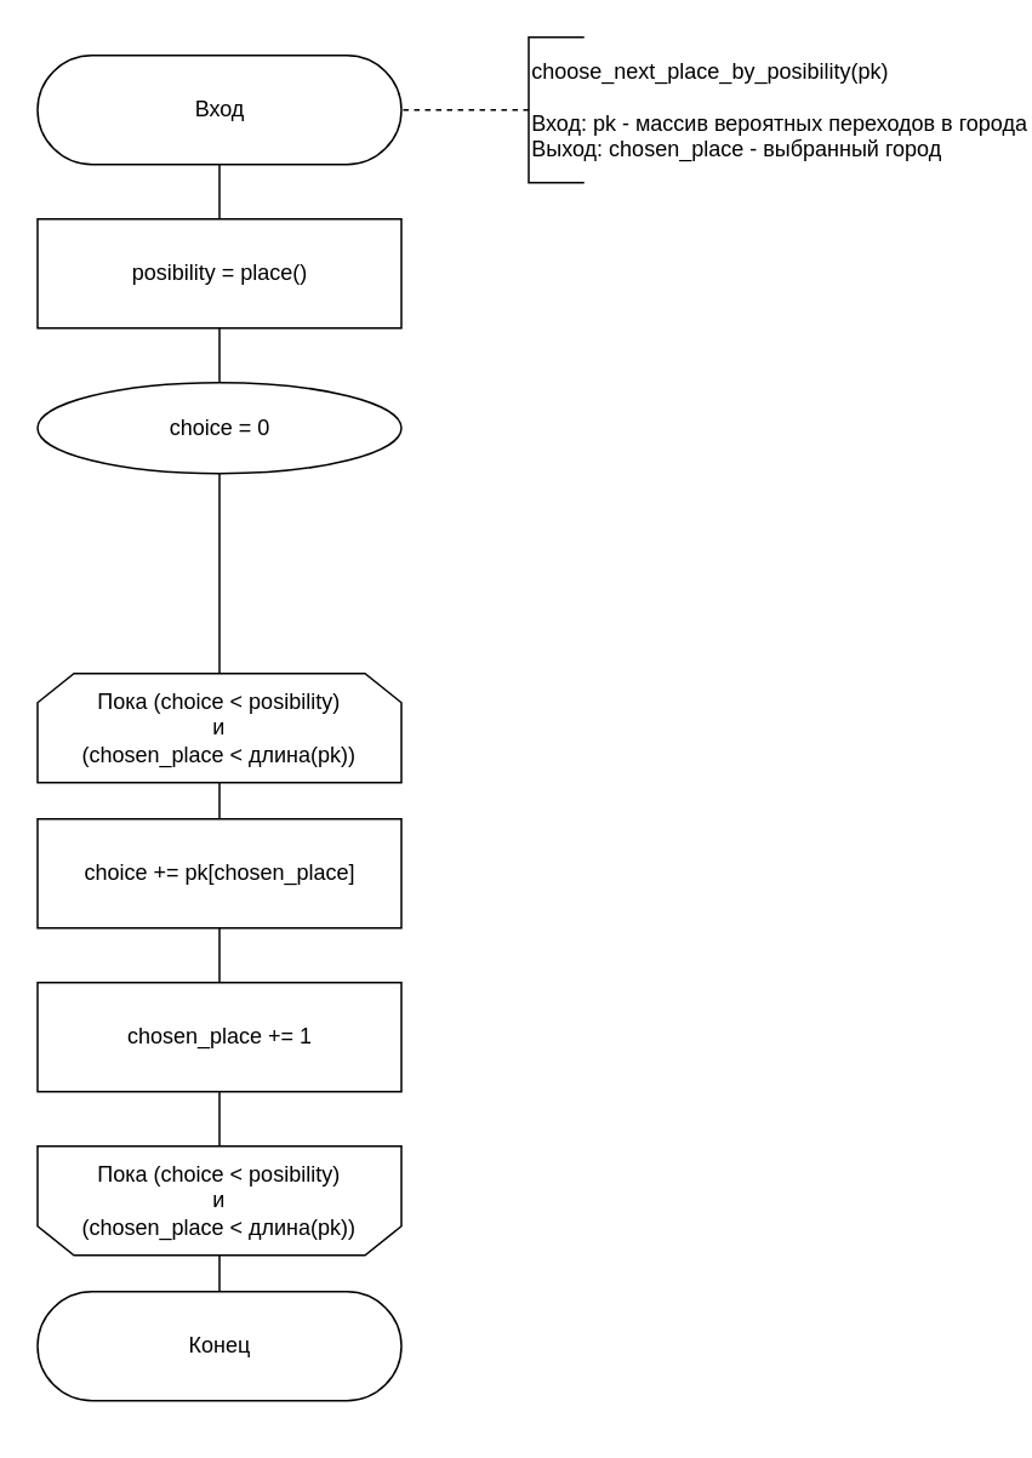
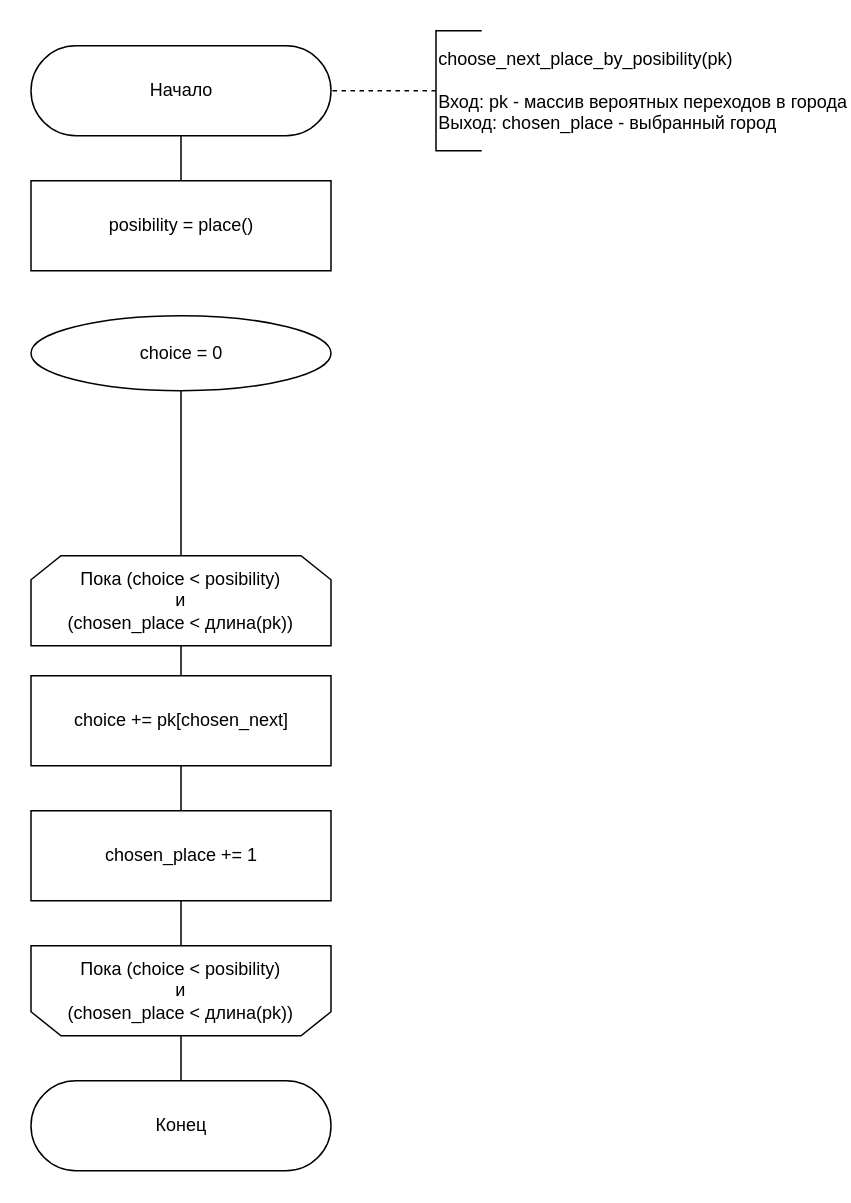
- <mxCell id="3" value="Вход" style="html=1;dashed=0;whitespace=wrap;shape=mxgraph.dfd.start" parent="1" vertex="1"><mxGeometry x="20" y="30" width="200" height="60" as="geometry" /></mxCell>
+ <mxCell id="3" value="Начало" style="html=1;dashed=0;whitespace=wrap;shape=mxgraph.dfd.start" parent="1" vertex="1"><mxGeometry x="20" y="30" width="200" height="60" as="geometry" /></mxCell>
- <mxCell id="6" style="edgeStyle=orthogonalEdgeStyle;html=1;exitX=0.5;exitY=1;exitDx=0;exitDy=0;entryX=0.5;entryY=0;entryDx=0;entryDy=0;rounded=0;endArrow=none;endFill=0;" parent="1" source="7" target="14" edge="1"><mxGeometry relative="1" as="geometry" /></mxCell>
- <mxCell id="16" value="choice += pk[chosen_place]" style="html=1;dashed=0;whitespace=wrap;" parent="1" vertex="1"><mxGeometry x="20" y="450" width="200" height="60" as="geometry" /></mxCell>
+ <mxCell id="16" value="choice += pk[chosen_next]" style="html=1;dashed=0;whitespace=wrap;" parent="1" vertex="1"><mxGeometry x="20" y="450" width="200" height="60" as="geometry" /></mxCell>
- <mxCell id="12" value="Конец" style="html=1;dashed=0;whitespace=wrap;shape=mxgraph.dfd.start" parent="1" vertex="1"><mxGeometry x="20" y="710" width="200" height="60" as="geometry" /></mxCell>
+ <mxCell id="12" value="Конец" style="html=1;dashed=0;whitespace=wrap;shape=mxgraph.dfd.start" parent="1" vertex="1"><mxGeometry x="20" y="720" width="200" height="60" as="geometry" /></mxCell>
